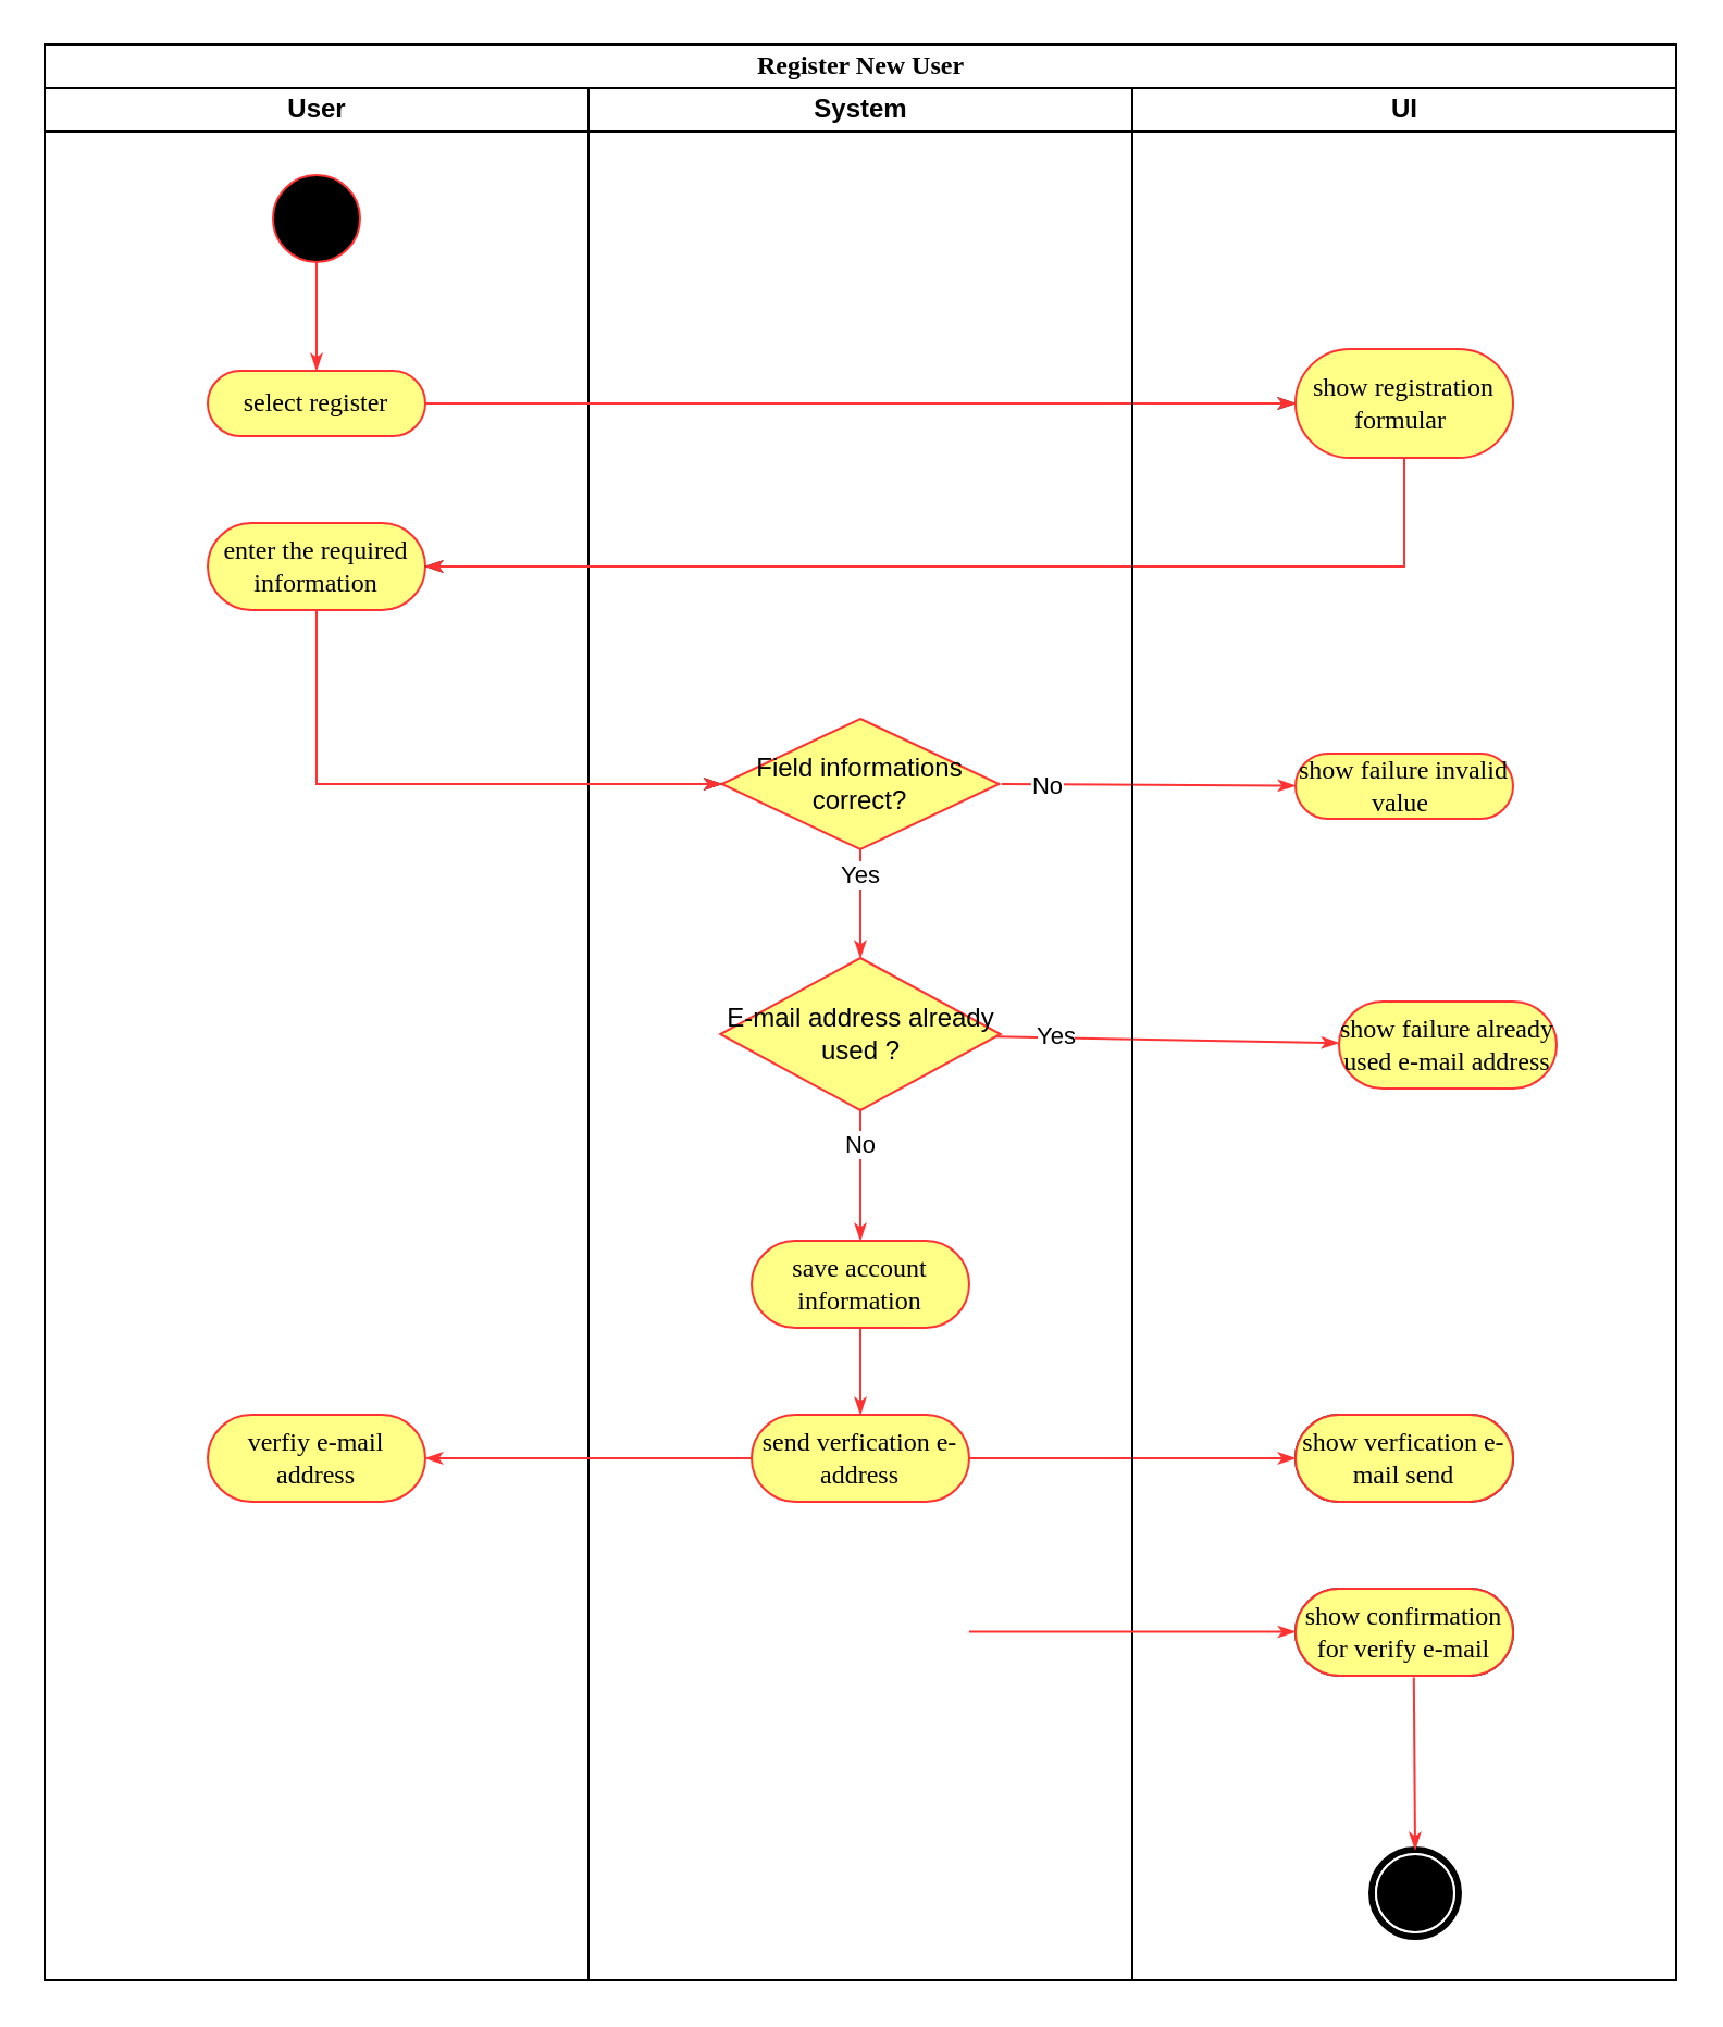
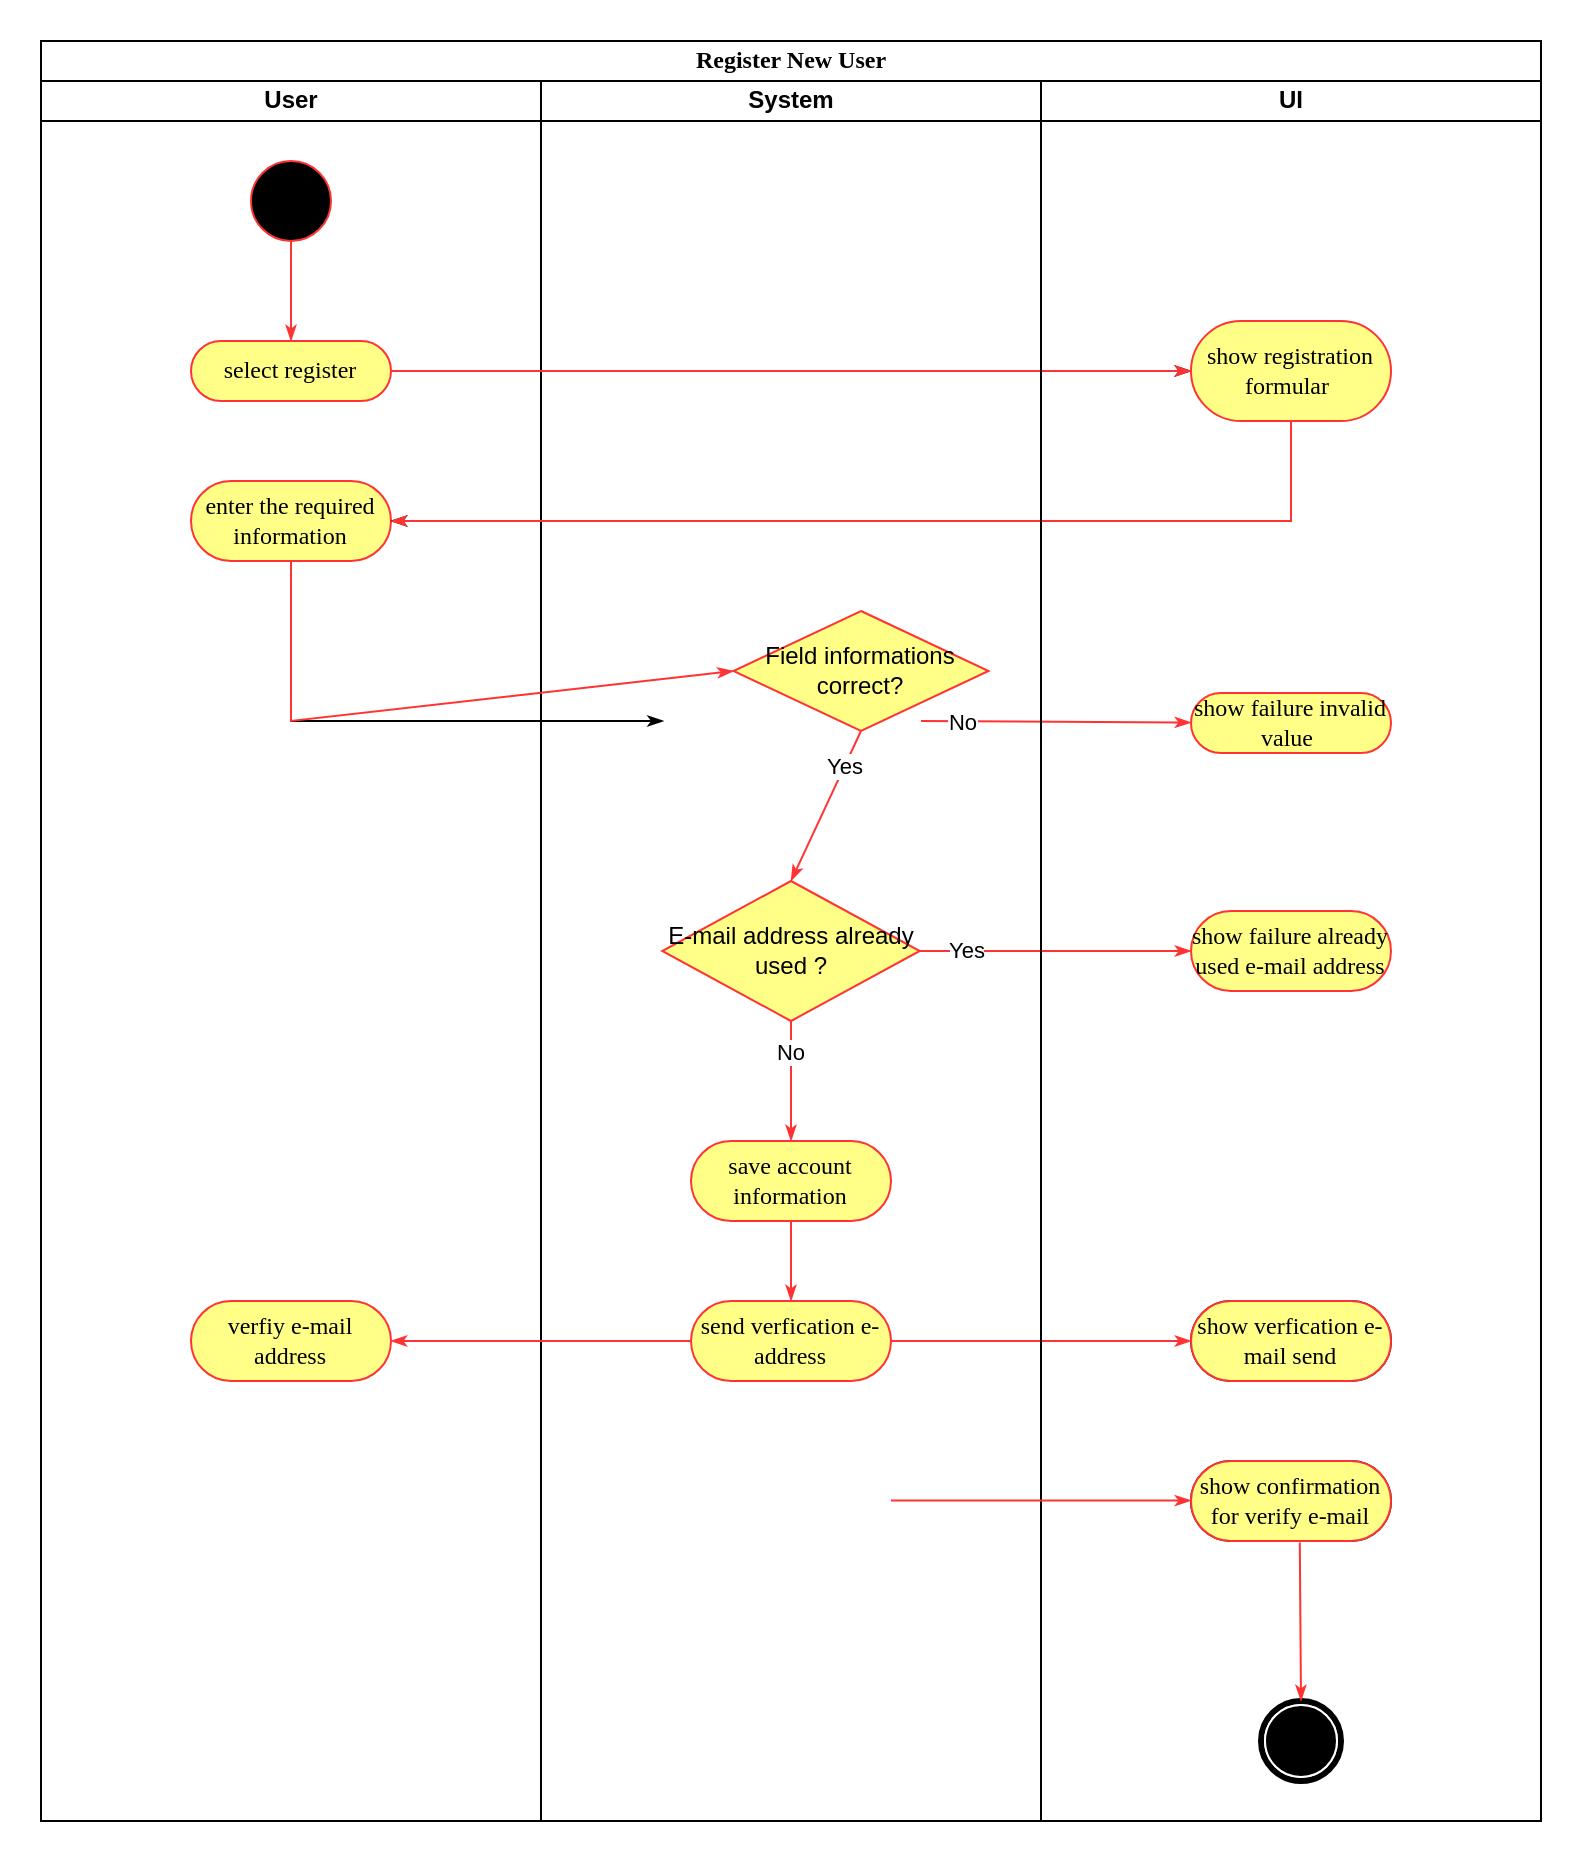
- <mxCell id="10" value="&lt;font color=&quot;#000000&quot;&gt;Field informations correct?&lt;/font&gt;" style="rhombus;whiteSpace=wrap;html=1;rounded=0;sketch=0;fillColor=#ffff88;strokeColor=#FF3333;" parent="9" vertex="1"><mxGeometry x="61.25" y="290" width="127.5" height="60" as="geometry" /></mxCell>
+ <mxCell id="10" value="&lt;font color=&quot;#000000&quot;&gt;Field informations correct?&lt;/font&gt;" style="rhombus;whiteSpace=wrap;html=1;rounded=0;sketch=0;fillColor=#ffff88;strokeColor=#FF3333;" parent="9" vertex="1"><mxGeometry x="96.25" y="265" width="127.5" height="60" as="geometry" /></mxCell>
- <mxCell id="35" value="&lt;font color=&quot;#000000&quot;&gt;show failure already used e-mail address&lt;/font&gt;" style="rounded=1;whiteSpace=wrap;html=1;shadow=0;comic=0;labelBackgroundColor=none;strokeWidth=1;fontFamily=Verdana;fontSize=12;align=center;arcSize=50;fillColor=#ffff88;strokeColor=#FF3333;" parent="31" vertex="1"><mxGeometry x="95" y="420" width="100" height="40" as="geometry" /></mxCell>
+ <mxCell id="35" value="&lt;font color=&quot;#000000&quot;&gt;show failure already used e-mail address&lt;/font&gt;" style="rounded=1;whiteSpace=wrap;html=1;shadow=0;comic=0;labelBackgroundColor=none;strokeWidth=1;fontFamily=Verdana;fontSize=12;align=center;arcSize=50;fillColor=#ffff88;strokeColor=#FF3333;" parent="31" vertex="1"><mxGeometry x="75" y="415" width="100" height="40" as="geometry" /></mxCell>
